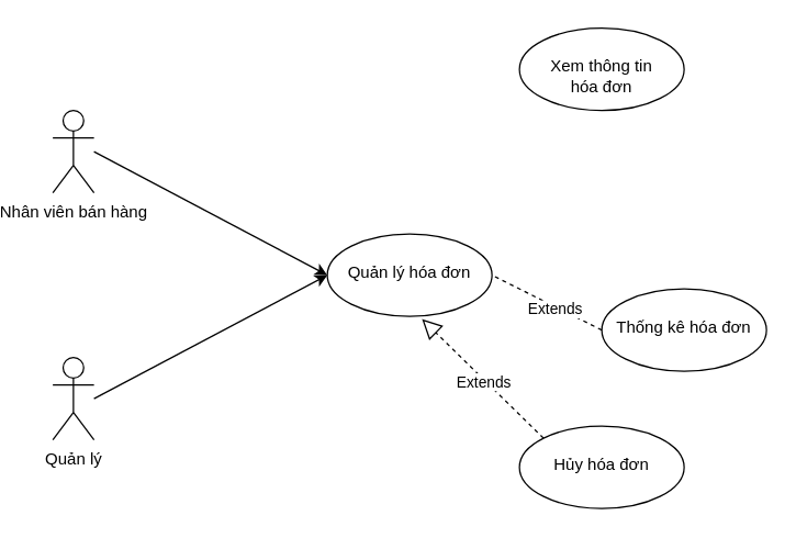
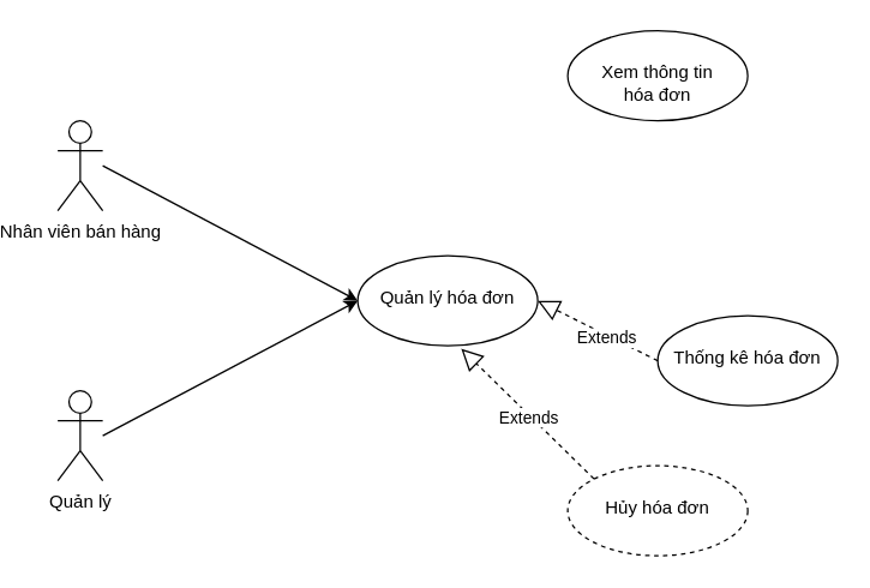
- <mxCell id="9" value="" style="endArrow=none;dashed=1;endFill=0;endSize=12;html=1;rounded=0;exitX=0;exitY=0.5;exitDx=0;exitDy=0;entryX=1;entryY=0.5;entryDx=0;entryDy=0;" parent="1" source="7" target="4" edge="1"><mxGeometry width="160" relative="1" as="geometry"><mxPoint x="387.574" y="81.213" as="sourcePoint" /><mxPoint x="290" y="180" as="targetPoint" /></mxGeometry></mxCell>
+ <mxCell id="9" value="" style="endArrow=block;dashed=1;endFill=0;endSize=12;html=1;rounded=0;exitX=0;exitY=0.5;exitDx=0;exitDy=0;entryX=1;entryY=0.5;entryDx=0;entryDy=0;" parent="1" source="7" target="4" edge="1"><mxGeometry width="160" relative="1" as="geometry"><mxPoint x="387.574" y="81.213" as="sourcePoint" /><mxPoint x="290" y="180" as="targetPoint" /></mxGeometry></mxCell>
- <mxCell id="11" value="&lt;br&gt;Hủy hóa đơn" style="ellipse;whiteSpace=wrap;html=1;verticalAlign=top;" vertex="1" parent="1"><mxGeometry x="360" y="310" width="120" height="60" as="geometry" /></mxCell>
+ <mxCell id="11" value="&lt;br&gt;Hủy hóa đơn" style="ellipse;whiteSpace=wrap;html=1;verticalAlign=top;dashed=1;" vertex="1" parent="1"><mxGeometry x="360" y="310" width="120" height="60" as="geometry" /></mxCell>
